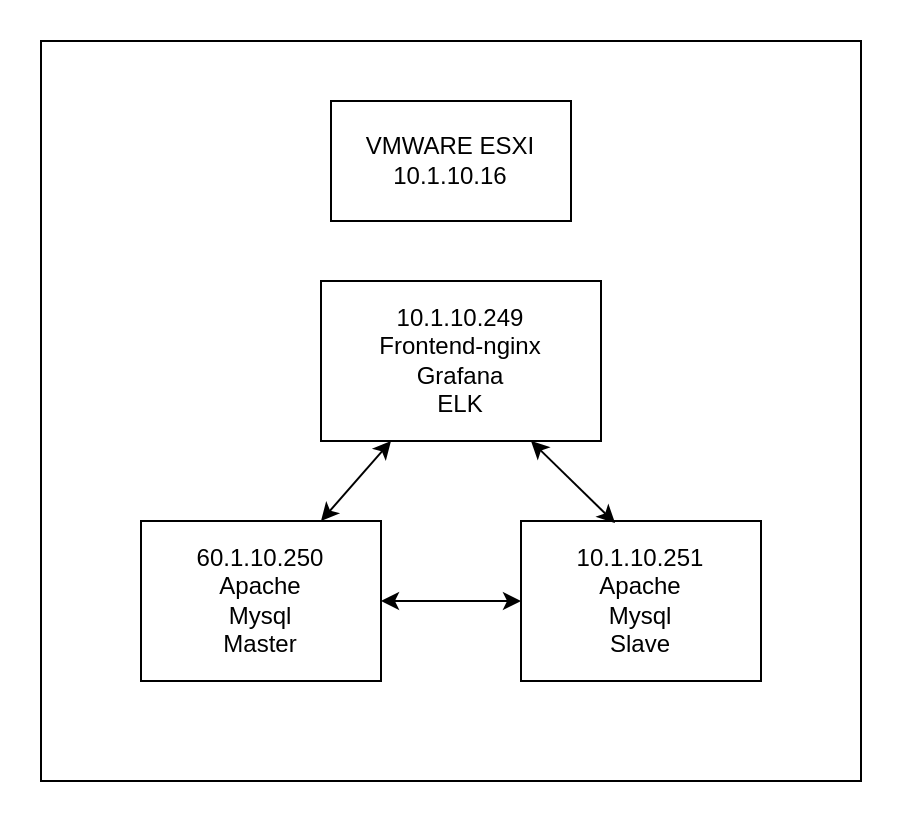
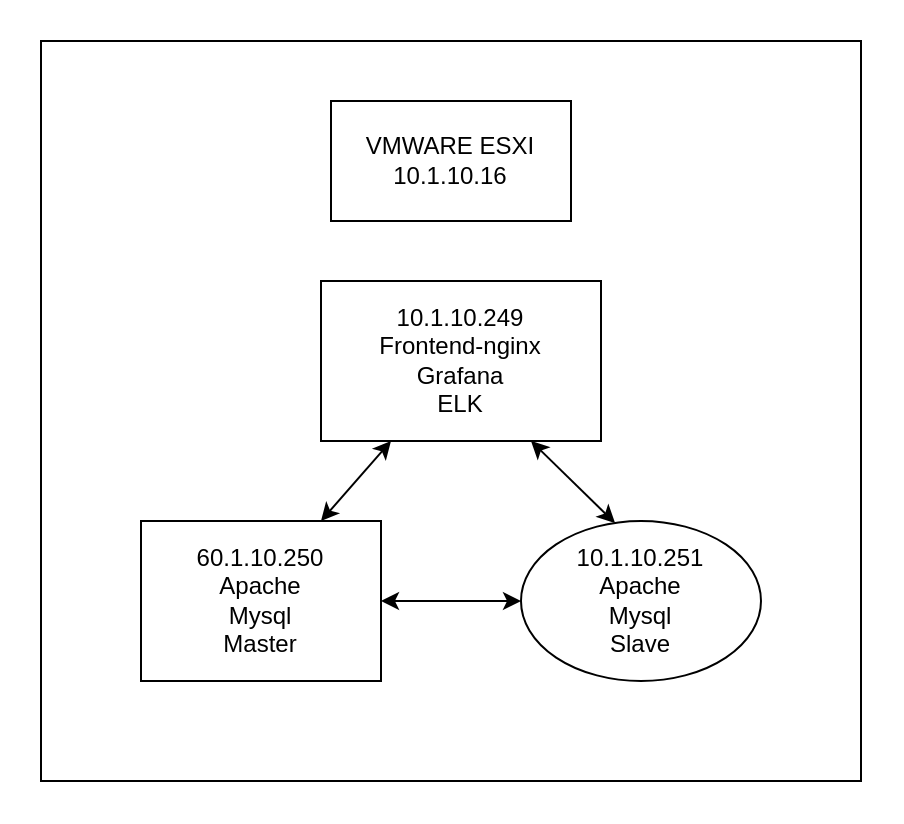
- <mxCell id="6" value="10.1.10.251&lt;div&gt;Apache&lt;/div&gt;&lt;div&gt;Mysql&lt;/div&gt;&lt;div&gt;Slave&lt;/div&gt;" style="rounded=0;whiteSpace=wrap;html=1;" vertex="1" parent="1"><mxGeometry x="260" y="260" width="120" height="80" as="geometry" /></mxCell>
+ <mxCell id="6" value="10.1.10.251&lt;div&gt;Apache&lt;/div&gt;&lt;div&gt;Mysql&lt;/div&gt;&lt;div&gt;Slave&lt;/div&gt;" style="ellipse;whiteSpace=wrap;html=1;" vertex="1" parent="1"><mxGeometry x="260" y="260" width="120" height="80" as="geometry" /></mxCell>
